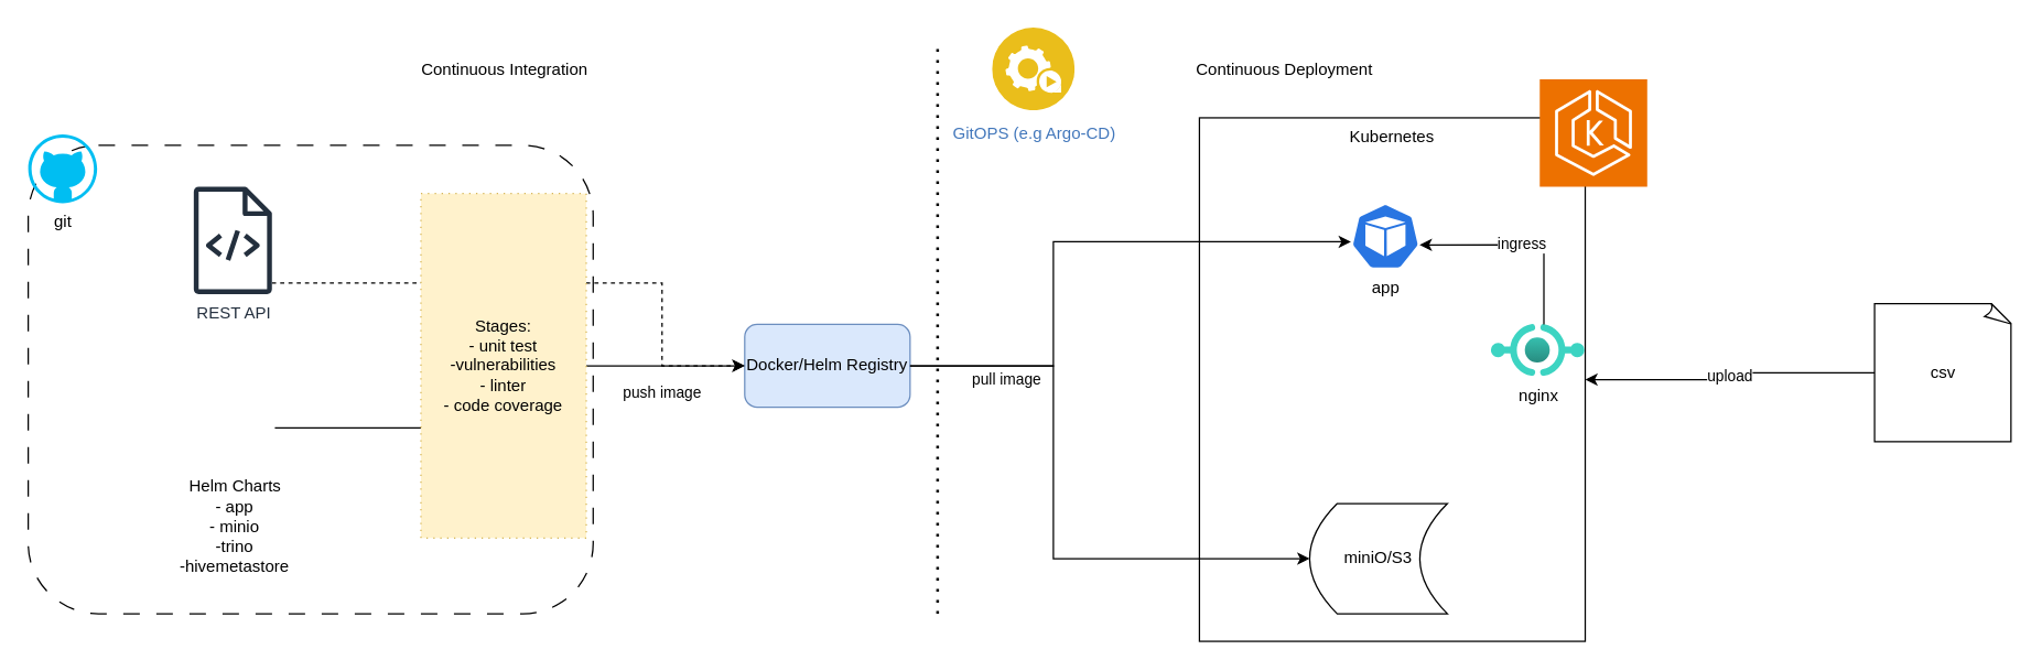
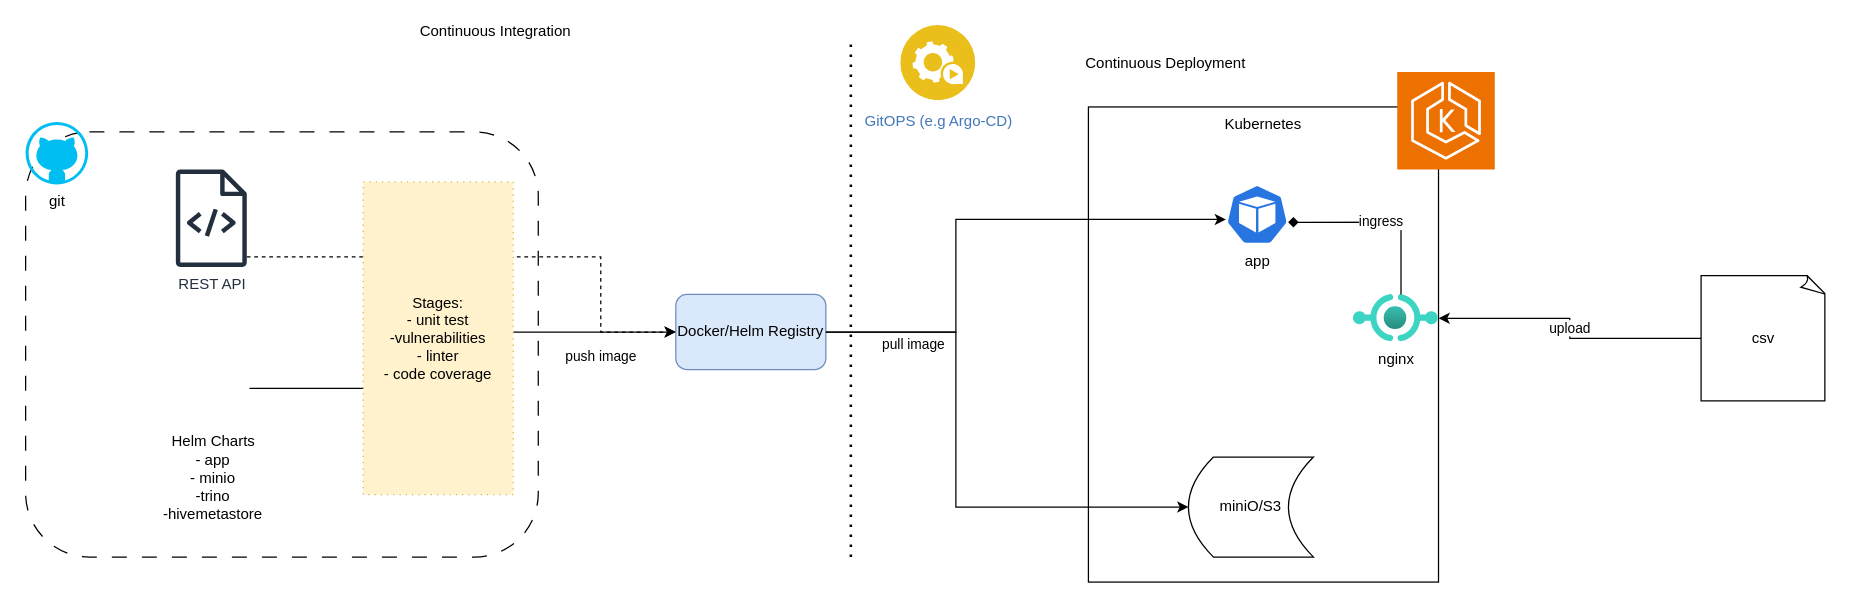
- <mxCell id="9" value="Continuous Integration" style="text;html=1;strokeColor=none;fillColor=none;align=center;verticalAlign=middle;whiteSpace=wrap;rounded=0;" parent="1" vertex="1"><mxGeometry x="216" y="35" width="300" height="30" as="geometry" /></mxCell>
+ <mxCell id="9" value="Continuous Integration" style="text;html=1;strokeColor=none;fillColor=none;align=center;verticalAlign=middle;whiteSpace=wrap;rounded=0;" parent="1" vertex="1"><mxGeometry x="246" y="10" width="300" height="30" as="geometry" /></mxCell>
- <mxCell id="25" value="ingress" style="edgeStyle=orthogonalEdgeStyle;rounded=0;orthogonalLoop=1;jettySize=auto;html=1;entryX=0.995;entryY=0.63;entryDx=0;entryDy=0;entryPerimeter=0;" edge="1" parent="1" source="24" target="6"><mxGeometry relative="1" as="geometry"><Array as="points"><mxPoint x="1120" y="177" /></Array></mxGeometry></mxCell>
+ <mxCell id="25" value="ingress" style="edgeStyle=orthogonalEdgeStyle;rounded=0;orthogonalLoop=1;jettySize=auto;html=1;entryX=0.995;entryY=0.63;entryDx=0;entryDy=0;entryPerimeter=0;endArrow=diamond;" edge="1" parent="1" source="24" target="6"><mxGeometry relative="1" as="geometry"><Array as="points"><mxPoint x="1120" y="177" /></Array></mxGeometry></mxCell>
- <mxCell id="22" value="Stages:&lt;br&gt;- unit test&lt;br&gt;-vulnerabilities&lt;br&gt;- linter&lt;br&gt;- code coverage" style="rounded=0;whiteSpace=wrap;html=1;dashed=1;dashPattern=1 4;fillColor=#fff2cc;strokeColor=#d6b656;" vertex="1" parent="1"><mxGeometry x="305" y="140" width="120" height="250" as="geometry" /></mxCell>
+ <mxCell id="22" value="Stages:&lt;br&gt;- unit test&lt;br&gt;-vulnerabilities&lt;br&gt;- linter&lt;br&gt;- code coverage" style="rounded=0;whiteSpace=wrap;html=1;dashed=1;dashPattern=1 4;fillColor=#fff2cc;strokeColor=#d6b656;" vertex="1" parent="1"><mxGeometry y="145" width="120" height="250" as="geometry" x="290" /></mxCell>
- <mxCell id="26" value="upload" style="edgeStyle=orthogonalEdgeStyle;rounded=0;orthogonalLoop=1;jettySize=auto;html=1;" edge="1" parent="1" source="27" target="4"><mxGeometry relative="1" as="geometry" /></mxCell>
+ <mxCell id="26" value="upload" style="edgeStyle=orthogonalEdgeStyle;rounded=0;orthogonalLoop=1;jettySize=auto;html=1;" edge="1" parent="1" source="27" target="24"><mxGeometry relative="1" as="geometry" /></mxCell>
